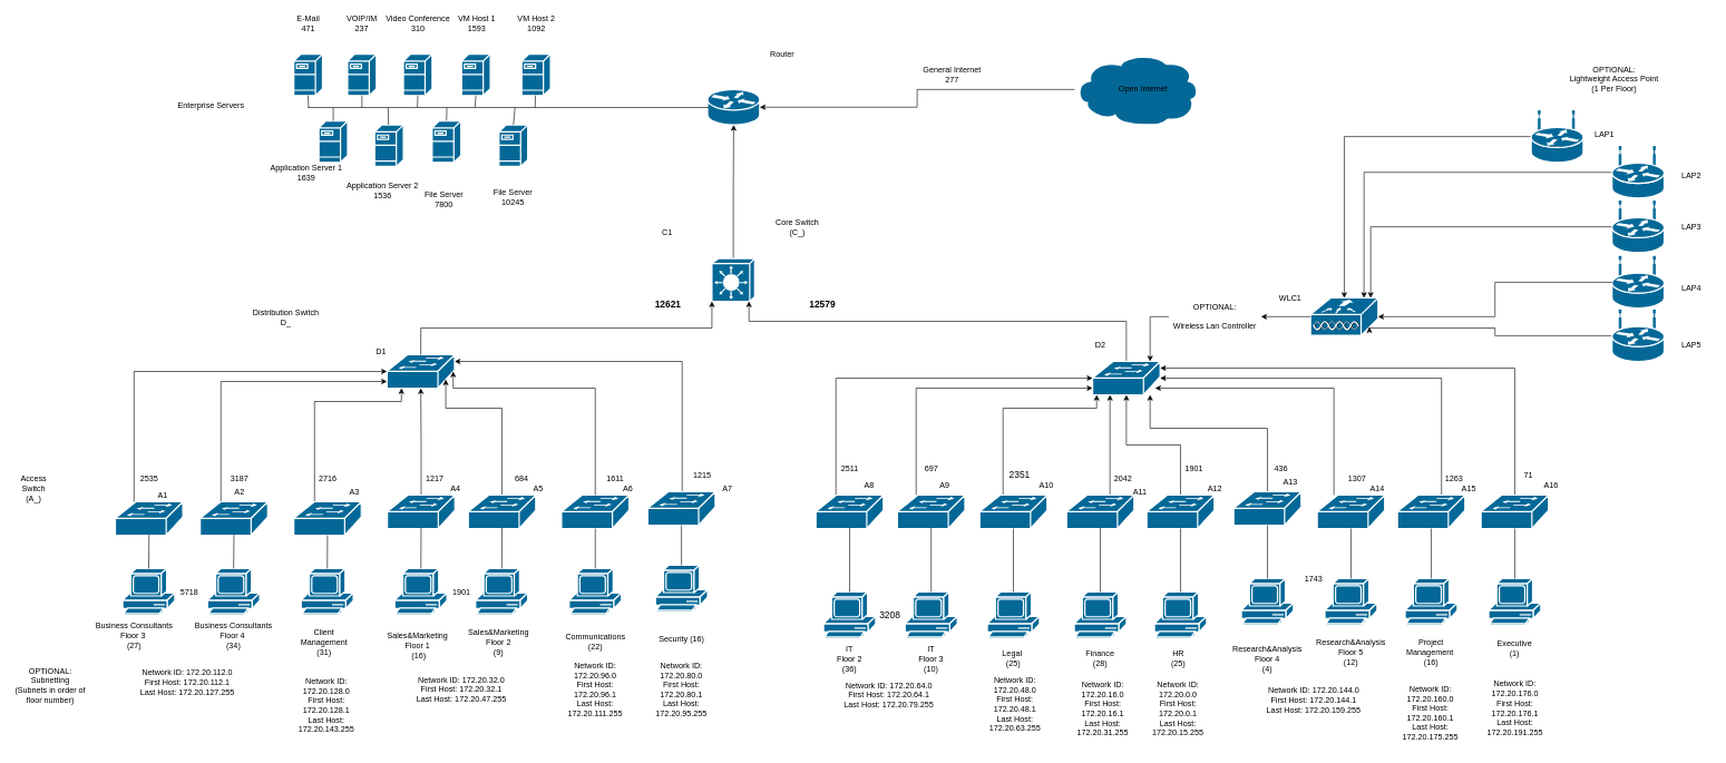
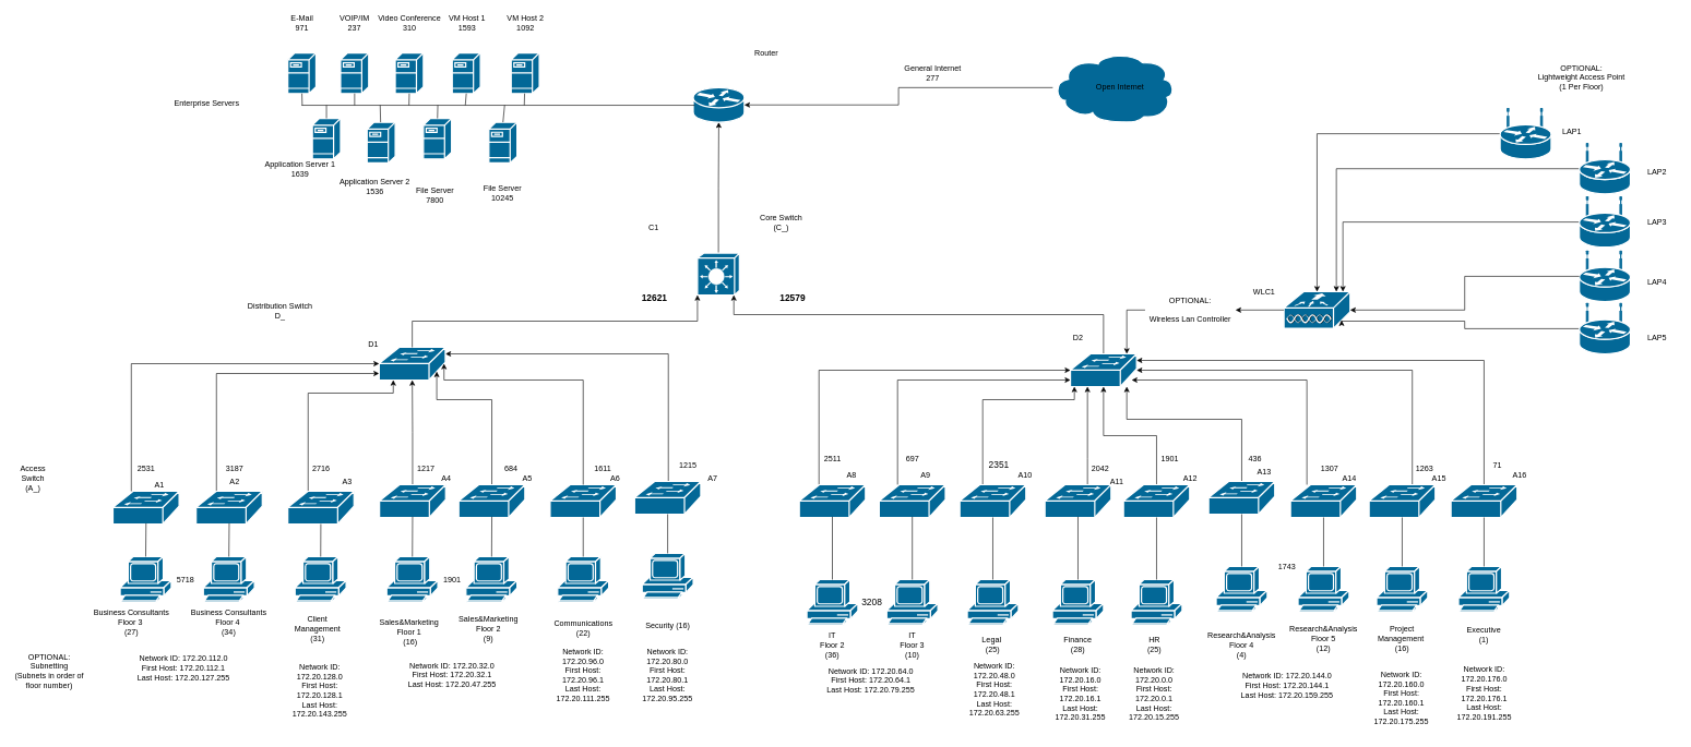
- <mxCell id="121" value="E-Mail&lt;div&gt;471&lt;/div&gt;" style="text;html=1;align=center;verticalAlign=middle;whiteSpace=wrap;rounded=0;" parent="1" vertex="1"><mxGeometry x="430.5" y="20" width="60" height="30" as="geometry" /></mxCell>
+ <mxCell id="121" value="E-Mail&lt;div&gt;971&lt;/div&gt;" style="text;html=1;align=center;verticalAlign=middle;whiteSpace=wrap;rounded=0;" parent="1" vertex="1"><mxGeometry x="430.5" y="20" width="60" height="30" as="geometry" /></mxCell>
- <mxCell id="77" value="&lt;font style=&quot;font-size: 14px;&quot;&gt;&lt;b&gt;&lt;font style=&quot;&quot;&gt;1257&lt;/font&gt;9&lt;/b&gt;&lt;/font&gt;" style="text;html=1;align=center;verticalAlign=middle;whiteSpace=wrap;rounded=0;" parent="1" vertex="1"><mxGeometry x="1200" width="60" height="30" as="geometry" y="440" /></mxCell>
+ <mxCell id="77" value="&lt;font style=&quot;font-size: 14px;&quot;&gt;&lt;b&gt;&lt;font style=&quot;&quot;&gt;1257&lt;/font&gt;9&lt;/b&gt;&lt;/font&gt;" style="text;html=1;align=center;verticalAlign=middle;whiteSpace=wrap;rounded=0;" parent="1" vertex="1"><mxGeometry x="1180" y="440" width="60" height="30" as="geometry" /></mxCell>
- <mxCell id="101" value="2535" style="text;html=1;align=center;verticalAlign=middle;whiteSpace=wrap;rounded=0;" parent="1" vertex="1"><mxGeometry x="192.5" y="700" width="60" height="30" as="geometry" /></mxCell>
+ <mxCell id="101" value="2531" style="text;html=1;align=center;verticalAlign=middle;whiteSpace=wrap;rounded=0;" parent="1" vertex="1"><mxGeometry x="192.5" y="700" width="60" height="30" as="geometry" /></mxCell>
